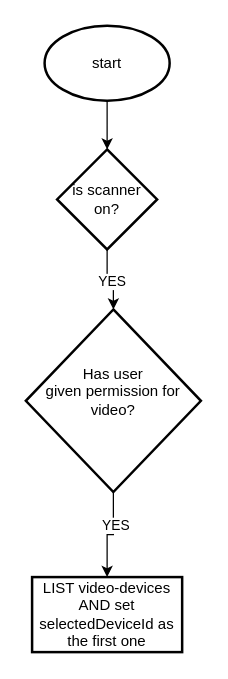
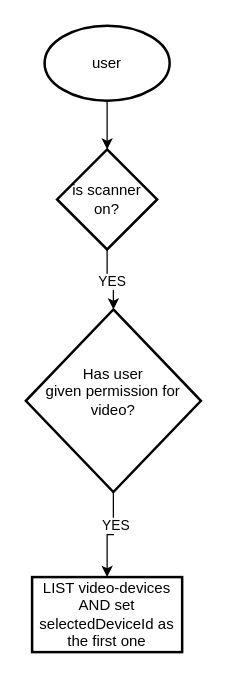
- <mxCell id="3" value="start" style="strokeWidth=2;html=1;shape=mxgraph.flowchart.start_1;whiteSpace=wrap;" vertex="1" parent="1"><mxGeometry x="35" y="20" width="100" height="60" as="geometry" /></mxCell>
+ <mxCell id="3" value="user" style="strokeWidth=2;html=1;shape=mxgraph.flowchart.start_1;whiteSpace=wrap;" vertex="1" parent="1"><mxGeometry x="35" y="20" width="100" height="60" as="geometry" /></mxCell>
